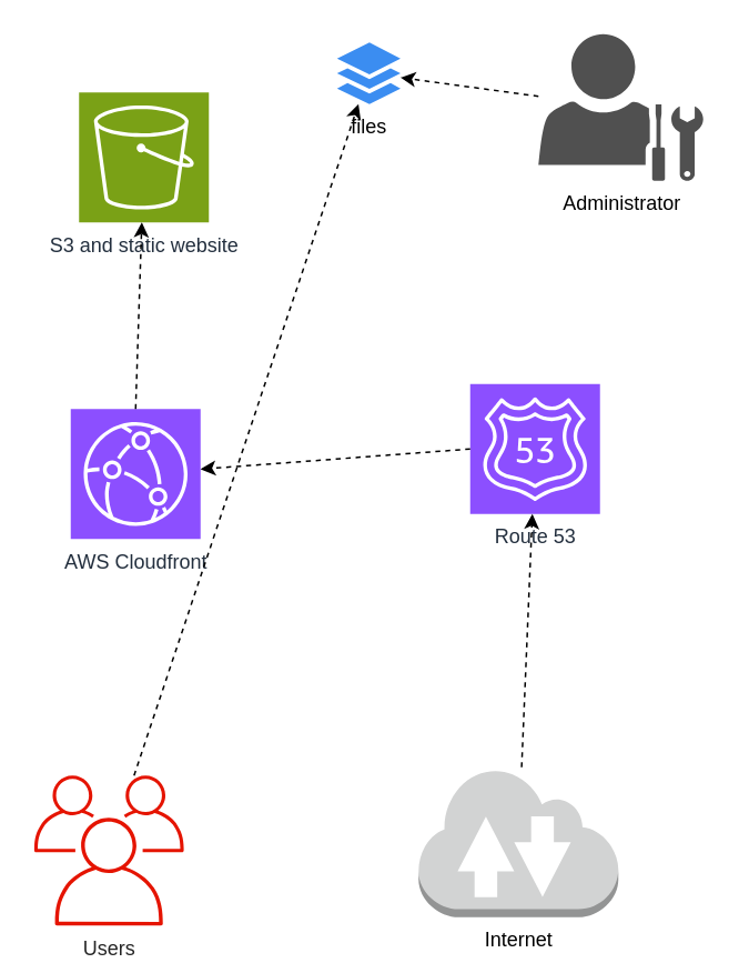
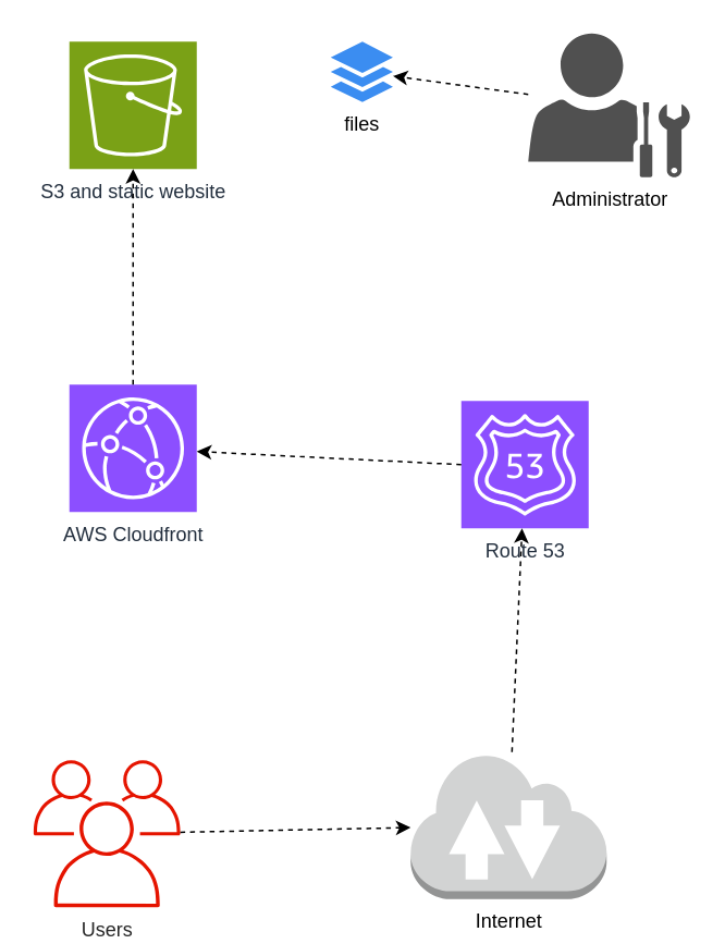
- <mxCell id="3" value="&lt;div style=&quot;text-align: start;&quot;&gt;&lt;span style=&quot;background-color: initial;&quot;&gt;S3 and static website&lt;/span&gt;&lt;/div&gt;" style="sketch=0;points=[[0,0,0],[0.25,0,0],[0.5,0,0],[0.75,0,0],[1,0,0],[0,1,0],[0.25,1,0],[0.5,1,0],[0.75,1,0],[1,1,0],[0,0.25,0],[0,0.5,0],[0,0.75,0],[1,0.25,0],[1,0.5,0],[1,0.75,0]];outlineConnect=0;fontColor=#232F3E;fillColor=#7AA116;strokeColor=#ffffff;dashed=0;verticalLabelPosition=bottom;verticalAlign=top;align=center;html=1;fontSize=12;fontStyle=0;aspect=fixed;shape=mxgraph.aws4.resourceIcon;resIcon=mxgraph.aws4.s3;" parent="1" vertex="1"><mxGeometry x="47" y="55" width="78" height="78" as="geometry" /></mxCell>
+ <mxCell id="3" value="&lt;div style=&quot;text-align: start;&quot;&gt;&lt;span style=&quot;background-color: initial;&quot;&gt;S3 and static website&lt;/span&gt;&lt;/div&gt;" style="sketch=0;points=[[0,0,0],[0.25,0,0],[0.5,0,0],[0.75,0,0],[1,0,0],[0,1,0],[0.25,1,0],[0.5,1,0],[0.75,1,0],[1,1,0],[0,0.25,0],[0,0.5,0],[0,0.75,0],[1,0.25,0],[1,0.5,0],[1,0.75,0]];outlineConnect=0;fontColor=#232F3E;fillColor=#7AA116;strokeColor=#ffffff;dashed=0;verticalLabelPosition=bottom;verticalAlign=top;align=center;html=1;fontSize=12;fontStyle=0;aspect=fixed;shape=mxgraph.aws4.resourceIcon;resIcon=mxgraph.aws4.s3;" parent="1" vertex="1"><mxGeometry x="42" y="25" width="78" height="78" as="geometry" /></mxCell>
- <mxCell id="7" value="" style="html=1;labelBackgroundColor=#ffffff;startArrow=none;startFill=0;startSize=6;endArrow=classic;endFill=1;endSize=6;jettySize=auto;orthogonalLoop=1;strokeWidth=1;dashed=1;fontSize=14;rounded=0;" edge="1" parent="1" source="5" target="13"><mxGeometry width="60" height="60" relative="1" as="geometry"><mxPoint x="142" y="375" as="sourcePoint" /><mxPoint x="202" y="315" as="targetPoint" /></mxGeometry></mxCell>
+ <mxCell id="7" value="" style="html=1;labelBackgroundColor=#ffffff;startArrow=none;startFill=0;startSize=6;endArrow=classic;endFill=1;endSize=6;jettySize=auto;orthogonalLoop=1;strokeWidth=1;dashed=1;fontSize=14;rounded=0;" edge="1" parent="1" source="5" target="6"><mxGeometry width="60" height="60" relative="1" as="geometry"><mxPoint x="142" y="375" as="sourcePoint" /><mxPoint x="202" y="315" as="targetPoint" /></mxGeometry></mxCell>
- <mxCell id="4" value="Route 53" style="sketch=0;points=[[0,0,0],[0.25,0,0],[0.5,0,0],[0.75,0,0],[1,0,0],[0,1,0],[0.25,1,0],[0.5,1,0],[0.75,1,0],[1,1,0],[0,0.25,0],[0,0.5,0],[0,0.75,0],[1,0.25,0],[1,0.5,0],[1,0.75,0]];outlineConnect=0;fontColor=#232F3E;fillColor=#8C4FFF;strokeColor=#ffffff;dashed=0;verticalLabelPosition=bottom;verticalAlign=top;align=center;html=1;fontSize=12;fontStyle=0;aspect=fixed;shape=mxgraph.aws4.resourceIcon;resIcon=mxgraph.aws4.route_53;" parent="1" vertex="1"><mxGeometry x="282" y="230" width="78" height="78" as="geometry" /></mxCell>
+ <mxCell id="4" value="Route 53" style="sketch=0;points=[[0,0,0],[0.25,0,0],[0.5,0,0],[0.75,0,0],[1,0,0],[0,1,0],[0.25,1,0],[0.5,1,0],[0.75,1,0],[1,1,0],[0,0.25,0],[0,0.5,0],[0,0.75,0],[1,0.25,0],[1,0.5,0],[1,0.75,0]];outlineConnect=0;fontColor=#232F3E;fillColor=#8C4FFF;strokeColor=#ffffff;dashed=0;verticalLabelPosition=bottom;verticalAlign=top;align=center;html=1;fontSize=12;fontStyle=0;aspect=fixed;shape=mxgraph.aws4.resourceIcon;resIcon=mxgraph.aws4.route_53;" parent="1" vertex="1"><mxGeometry x="282" y="245" width="78" height="78" as="geometry" /></mxCell>
- <mxCell id="2" value="AWS Cloudfront" style="sketch=0;points=[[0,0,0],[0.25,0,0],[0.5,0,0],[0.75,0,0],[1,0,0],[0,1,0],[0.25,1,0],[0.5,1,0],[0.75,1,0],[1,1,0],[0,0.25,0],[0,0.5,0],[0,0.75,0],[1,0.25,0],[1,0.5,0],[1,0.75,0]];outlineConnect=0;fontColor=#232F3E;fillColor=#8C4FFF;strokeColor=#ffffff;dashed=0;verticalLabelPosition=bottom;verticalAlign=top;align=center;html=1;fontSize=12;fontStyle=0;aspect=fixed;shape=mxgraph.aws4.resourceIcon;resIcon=mxgraph.aws4.cloudfront;" parent="1" vertex="1"><mxGeometry x="42" y="245" width="78" height="78" as="geometry" /></mxCell>
+ <mxCell id="2" value="AWS Cloudfront" style="sketch=0;points=[[0,0,0],[0.25,0,0],[0.5,0,0],[0.75,0,0],[1,0,0],[0,1,0],[0.25,1,0],[0.5,1,0],[0.75,1,0],[1,1,0],[0,0.25,0],[0,0.5,0],[0,0.75,0],[1,0.25,0],[1,0.5,0],[1,0.75,0]];outlineConnect=0;fontColor=#232F3E;fillColor=#8C4FFF;strokeColor=#ffffff;dashed=0;verticalLabelPosition=bottom;verticalAlign=top;align=center;html=1;fontSize=12;fontStyle=0;aspect=fixed;shape=mxgraph.aws4.resourceIcon;resIcon=mxgraph.aws4.cloudfront;" parent="1" vertex="1"><mxGeometry x="42" y="235" width="78" height="78" as="geometry" /></mxCell>
